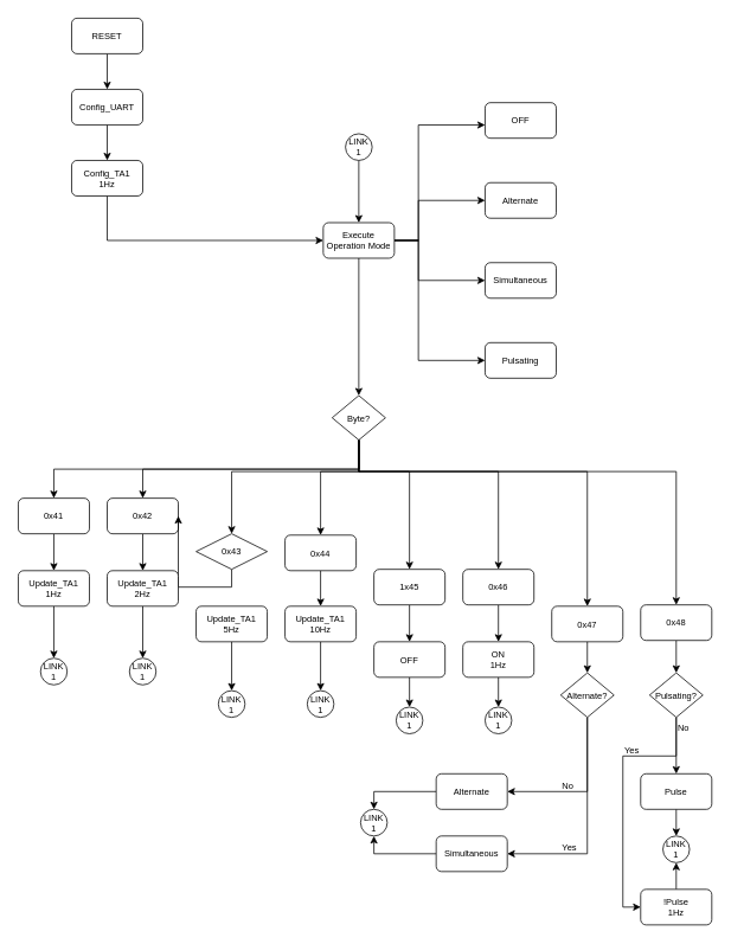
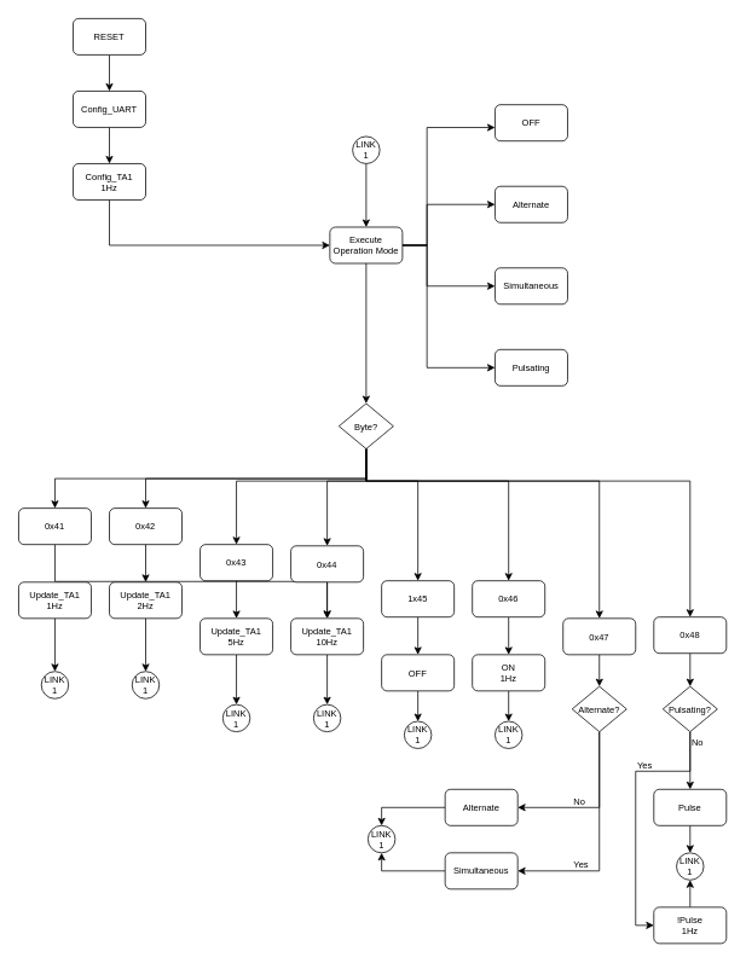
- <mxCell id="41" value="&lt;span&gt;0x43&lt;/span&gt;" style="rhombus;whiteSpace=wrap;html=1;fontSize=10;" vertex="1" parent="1"><mxGeometry x="220" y="600" width="80" height="40" as="geometry" /></mxCell>
+ <mxCell id="41" value="&lt;span&gt;0x43&lt;/span&gt;" style="rounded=1;whiteSpace=wrap;html=1;fontSize=10;" vertex="1" parent="1"><mxGeometry x="220" y="600" width="80" height="40" as="geometry" /></mxCell>
- <mxCell id="26" style="edgeStyle=orthogonalEdgeStyle;rounded=0;orthogonalLoop=1;jettySize=auto;html=1;exitX=0.5;exitY=1;exitDx=0;exitDy=0;entryX=0.5;entryY=0;entryDx=0;entryDy=0;fontSize=10;" edge="1" parent="1" source="27" target="43"><mxGeometry relative="1" as="geometry" /></mxCell>
+ <mxCell id="26" style="edgeStyle=orthogonalEdgeStyle;rounded=0;orthogonalLoop=1;jettySize=auto;html=1;exitX=0.5;exitY=1;exitDx=0;exitDy=0;fontSize=10;" edge="1" parent="1" source="27" target="49"><mxGeometry relative="1" as="geometry" /></mxCell>
- <mxCell id="40" style="edgeStyle=orthogonalEdgeStyle;rounded=0;orthogonalLoop=1;jettySize=auto;html=1;exitX=0.5;exitY=1;exitDx=0;exitDy=0;fontSize=10;" edge="1" parent="1" source="41" target="33"><mxGeometry relative="1" as="geometry" /></mxCell>
+ <mxCell id="40" style="edgeStyle=orthogonalEdgeStyle;rounded=0;orthogonalLoop=1;jettySize=auto;html=1;exitX=0.5;exitY=1;exitDx=0;exitDy=0;entryX=0.5;entryY=0;entryDx=0;entryDy=0;fontSize=10;" edge="1" parent="1" source="41" target="47"><mxGeometry relative="1" as="geometry" /></mxCell>
